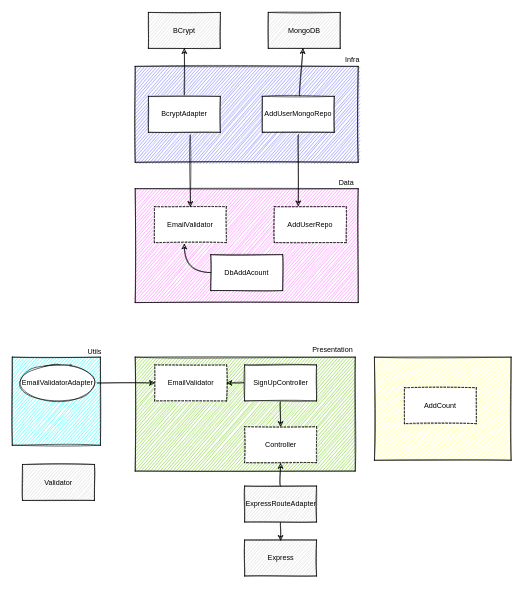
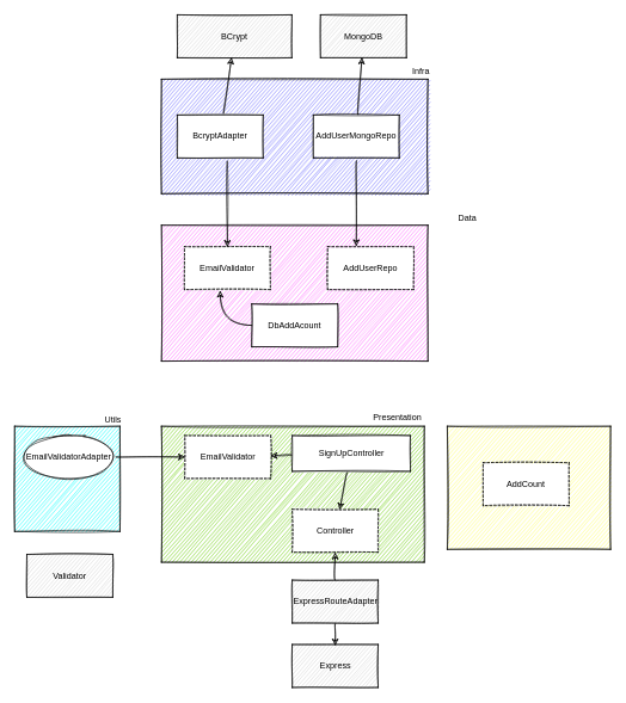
- <mxCell id="8" value="BCrypt" style="whiteSpace=wrap;html=1;sketch=1;fillColor=#D1D1D1;" parent="1" vertex="1"><mxGeometry x="247" y="20" width="120" height="60" as="geometry" /></mxCell>
+ <mxCell id="8" value="BCrypt" style="whiteSpace=wrap;html=1;sketch=1;fillColor=#D1D1D1;" parent="1" vertex="1"><mxGeometry x="247" y="20" width="160" height="60" as="geometry" /></mxCell>
- <mxCell id="30" value="Data" style="text;html=1;align=center;verticalAlign=middle;resizable=0;points=[];autosize=1;sketch=1;" parent="1" vertex="1"><mxGeometry x="557" y="294" width="40" height="20" as="geometry" /></mxCell>
+ <mxCell id="30" value="Data" style="text;html=1;align=center;verticalAlign=middle;resizable=0;points=[];autosize=1;sketch=1;" parent="1" vertex="1"><mxGeometry x="632" y="294" width="40" height="20" as="geometry" /></mxCell>
- <mxCell id="15" value="SignUpController" style="whiteSpace=wrap;html=1;sketch=1;" parent="1" vertex="1"><mxGeometry x="407.5" y="608" width="120" height="60" as="geometry" /></mxCell>
+ <mxCell id="15" value="SignUpController" style="whiteSpace=wrap;html=1;sketch=1;" parent="1" vertex="1"><mxGeometry x="407.5" y="608" width="165" height="50" as="geometry" /></mxCell>
